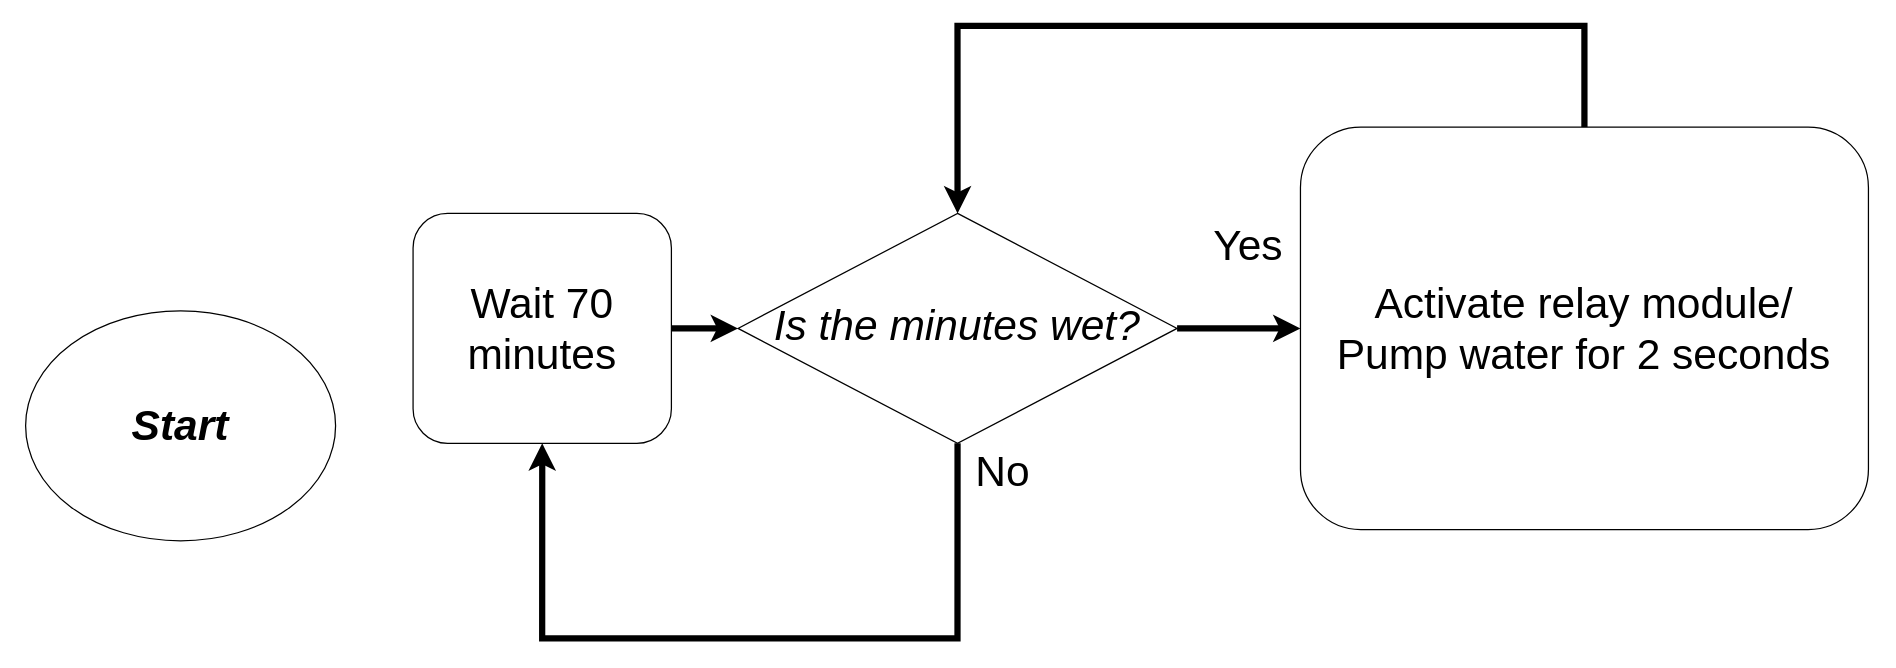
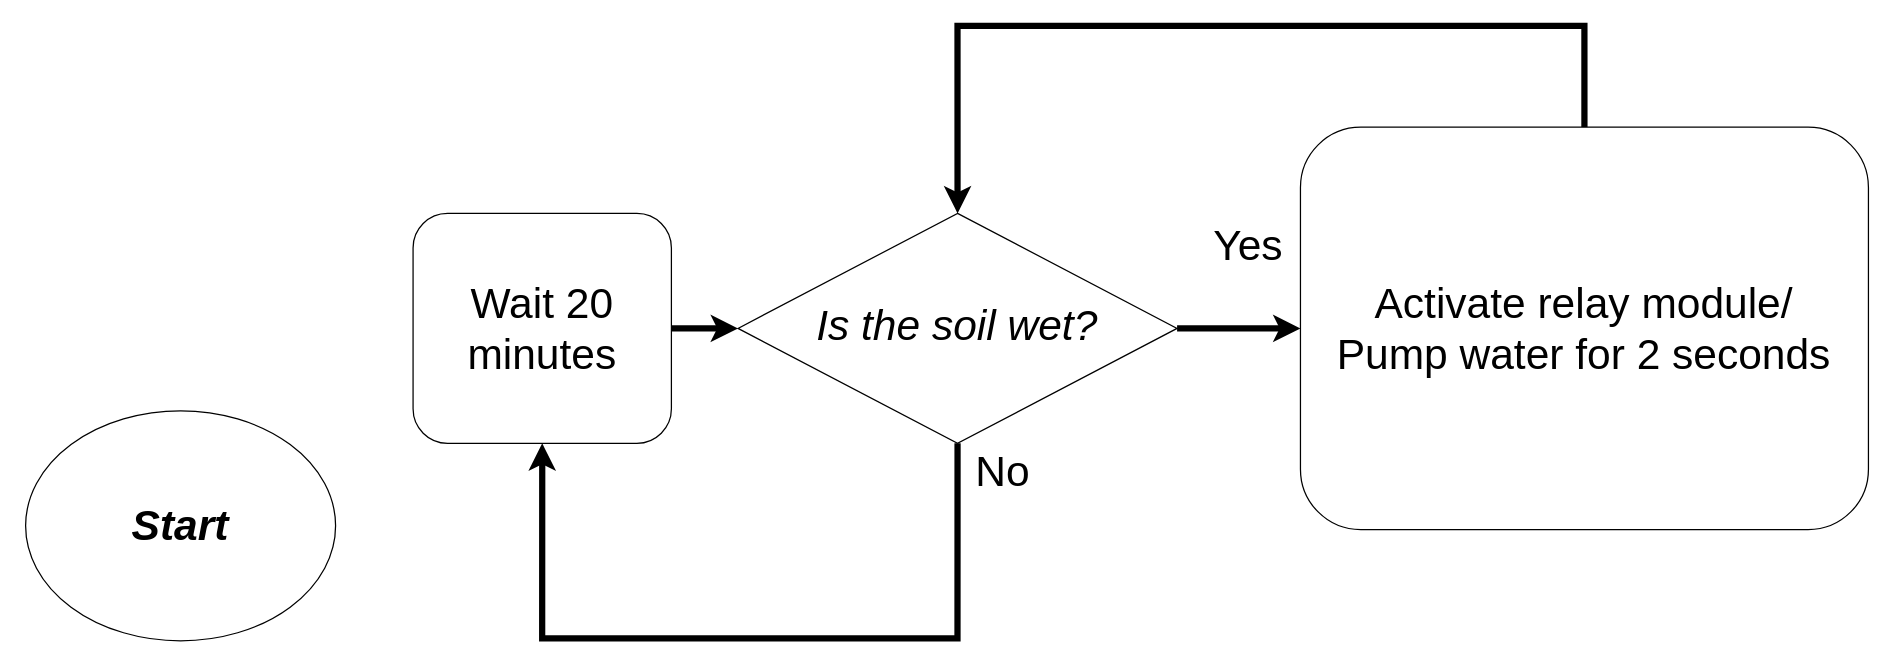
- <mxCell id="4" value="&lt;font style=&quot;font-size: 34px&quot;&gt;&lt;i&gt;Is the minutes wet?&lt;/i&gt;&lt;/font&gt;" style="rhombus;whiteSpace=wrap;html=1;shadow=0;fontFamily=Helvetica;fontSize=12;align=center;strokeWidth=1;spacing=6;spacingTop=-4;" parent="1" vertex="1"><mxGeometry x="590" y="170" width="351.287" height="184" as="geometry" /></mxCell>
+ <mxCell id="4" value="&lt;font style=&quot;font-size: 34px&quot;&gt;&lt;i&gt;Is the soil wet?&lt;/i&gt;&lt;/font&gt;" style="rhombus;whiteSpace=wrap;html=1;shadow=0;fontFamily=Helvetica;fontSize=12;align=center;strokeWidth=1;spacing=6;spacingTop=-4;" parent="1" vertex="1"><mxGeometry x="590" y="170" width="351.287" height="184" as="geometry" /></mxCell>
- <mxCell id="8" value="&lt;font style=&quot;font-size: 34px&quot;&gt;Wait 70 minutes&lt;/font&gt;" style="rounded=1;whiteSpace=wrap;html=1;fontSize=12;glass=0;strokeWidth=1;shadow=0;" parent="1" vertex="1"><mxGeometry x="329.997" y="170" width="206.691" height="184" as="geometry" /></mxCell>
+ <mxCell id="8" value="&lt;font style=&quot;font-size: 34px&quot;&gt;Wait 20 minutes&lt;/font&gt;" style="rounded=1;whiteSpace=wrap;html=1;fontSize=12;glass=0;strokeWidth=1;shadow=0;" parent="1" vertex="1"><mxGeometry x="329.997" y="170" width="206.691" height="184" as="geometry" /></mxCell>
- <mxCell id="5" value="&lt;font style=&quot;font-size: 34px&quot;&gt;&lt;b&gt;&lt;i&gt;Start&lt;/i&gt;&lt;/b&gt;&lt;/font&gt;" style="ellipse;whiteSpace=wrap;html=1;" parent="1" vertex="1"><mxGeometry x="20" y="248" width="248.004" height="184" as="geometry" /></mxCell>
+ <mxCell id="5" value="&lt;font style=&quot;font-size: 34px&quot;&gt;&lt;b&gt;&lt;i&gt;Start&lt;/i&gt;&lt;/b&gt;&lt;/font&gt;" style="ellipse;whiteSpace=wrap;html=1;" parent="1" vertex="1"><mxGeometry x="20" y="328" width="248.004" height="184" as="geometry" /></mxCell>
